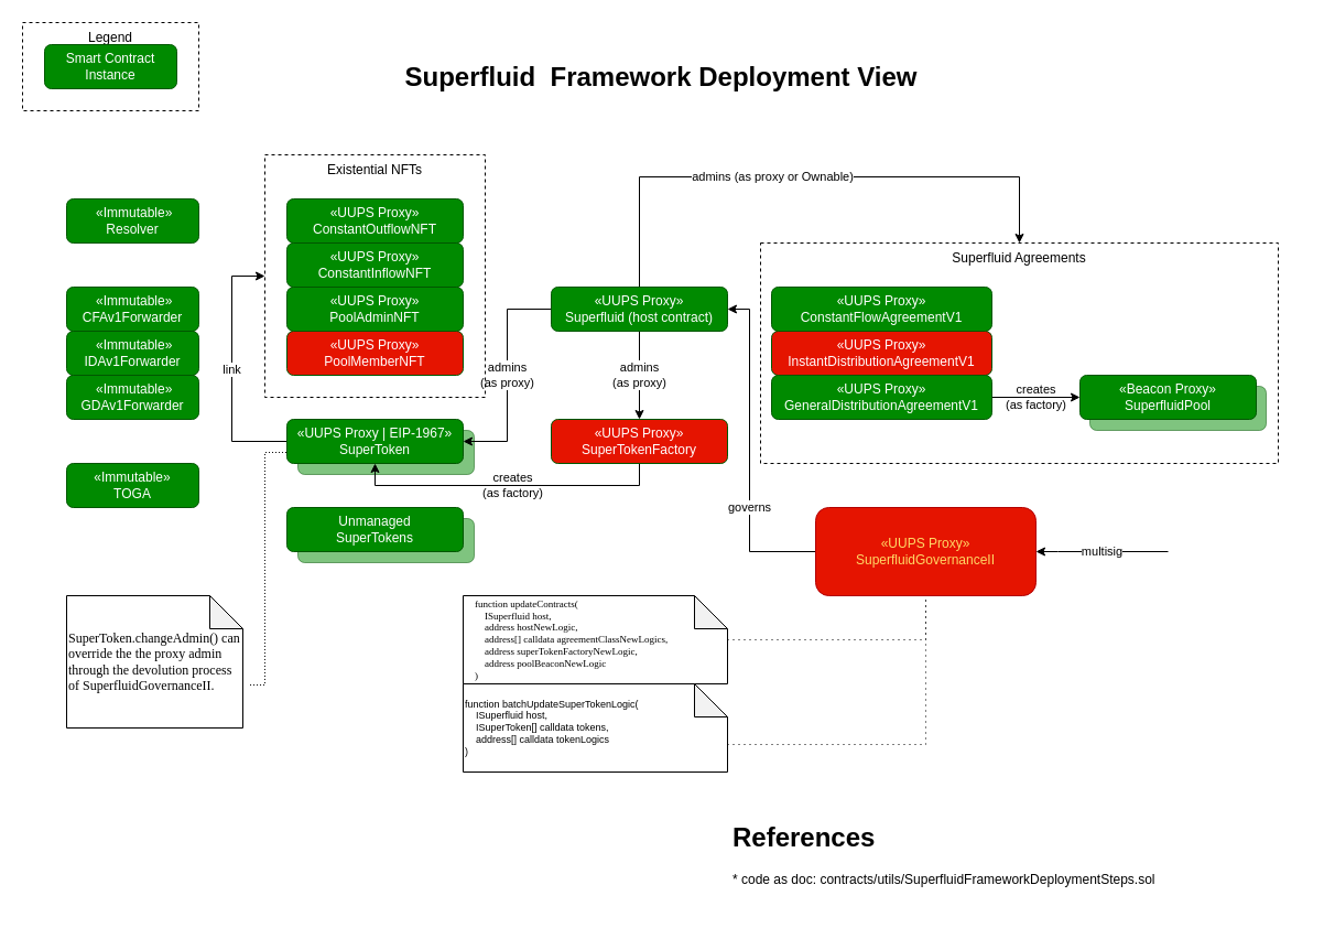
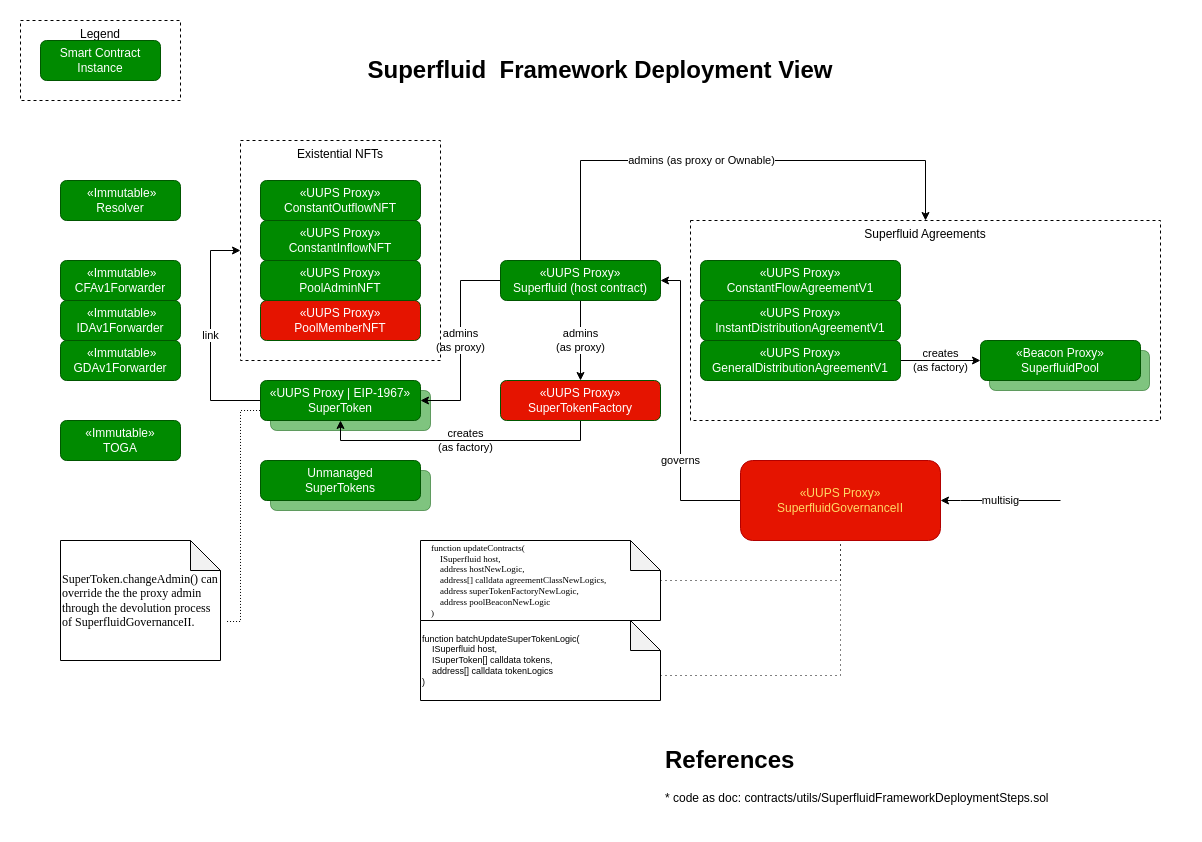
- <mxCell id="8" value="«UUPS Proxy»&lt;br&gt;InstantDistributionAgreementV1" style="rounded=1;whiteSpace=wrap;html=1;fillColor=#e51400;fontColor=#ffffff;strokeColor=#005700;" parent="1" vertex="1"><mxGeometry x="700" y="300" width="200" height="40" as="geometry" /></mxCell>
+ <mxCell id="8" value="«UUPS Proxy»&lt;br&gt;InstantDistributionAgreementV1" style="rounded=1;whiteSpace=wrap;html=1;fillColor=#008a00;fontColor=#ffffff;strokeColor=#005700;" parent="1" vertex="1"><mxGeometry x="700" y="300" width="200" height="40" as="geometry" /></mxCell>
